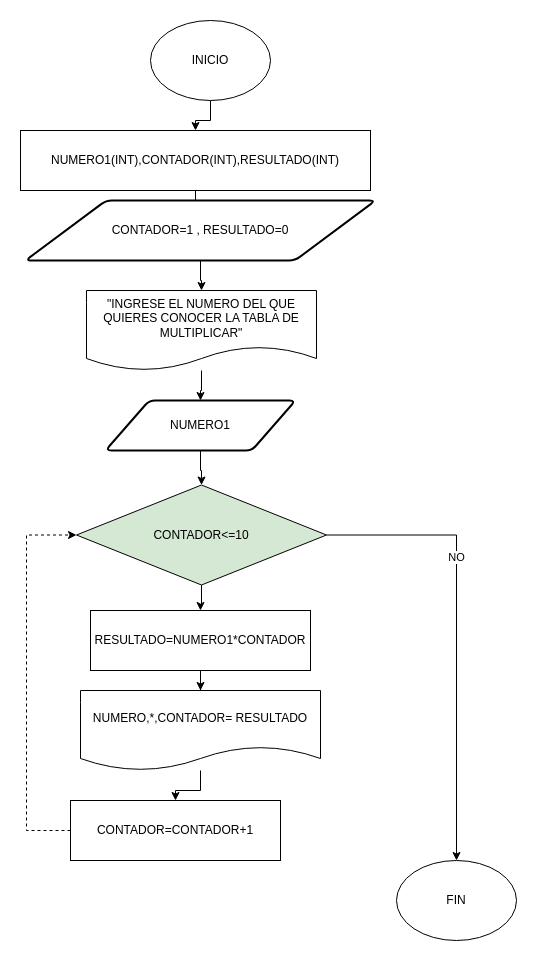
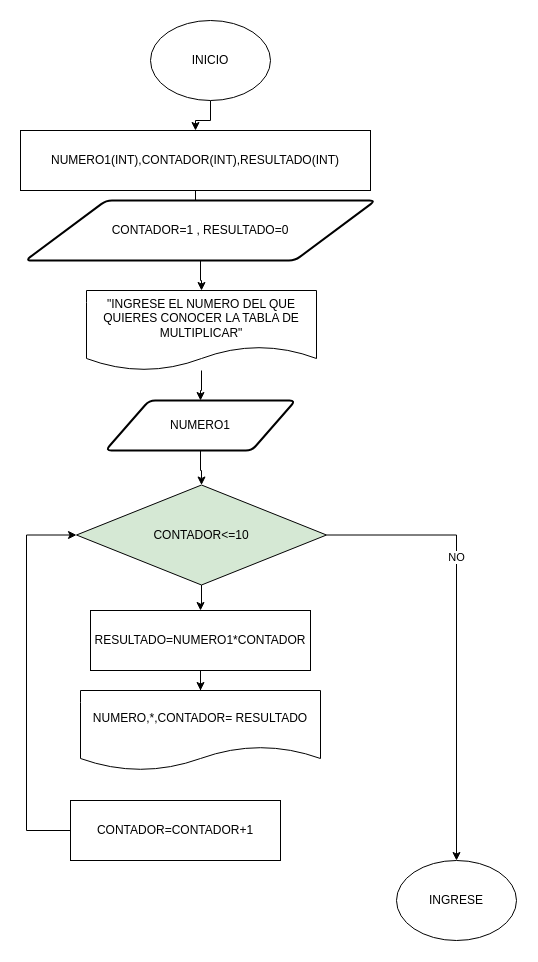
- <mxCell id="20" style="edgeStyle=orthogonalEdgeStyle;rounded=0;orthogonalLoop=1;jettySize=auto;html=1;entryX=0;entryY=0.5;entryDx=0;entryDy=0;dashed=1;" edge="1" parent="1" source="21" target="15"><mxGeometry relative="1" as="geometry"><mxPoint x="-14" y="650" as="targetPoint" /><Array as="points"><mxPoint x="26" y="830" /><mxPoint x="26" y="535" /></Array></mxGeometry></mxCell>
+ <mxCell id="20" style="edgeStyle=orthogonalEdgeStyle;rounded=0;orthogonalLoop=1;jettySize=auto;html=1;entryX=0;entryY=0.5;entryDx=0;entryDy=0;" edge="1" parent="1" source="21" target="15"><mxGeometry relative="1" as="geometry"><mxPoint x="-14" y="650" as="targetPoint" /><Array as="points"><mxPoint x="26" y="830" /><mxPoint x="26" y="535" /></Array></mxGeometry></mxCell>
- <mxCell id="18" style="edgeStyle=orthogonalEdgeStyle;rounded=0;orthogonalLoop=1;jettySize=auto;html=1;entryX=0.5;entryY=0;entryDx=0;entryDy=0;" edge="1" parent="1" source="19" target="21"><mxGeometry relative="1" as="geometry" /></mxCell>
- <mxCell id="22" value="FIN" style="ellipse;whiteSpace=wrap;html=1;" vertex="1" parent="1"><mxGeometry x="396" y="860" width="120" height="80" as="geometry" /></mxCell>
+ <mxCell id="22" value="INGRESE" style="ellipse;whiteSpace=wrap;html=1;" vertex="1" parent="1"><mxGeometry x="396" y="860" width="120" height="80" as="geometry" /></mxCell>
